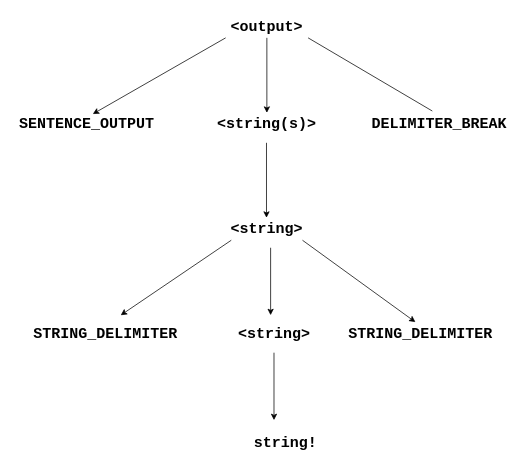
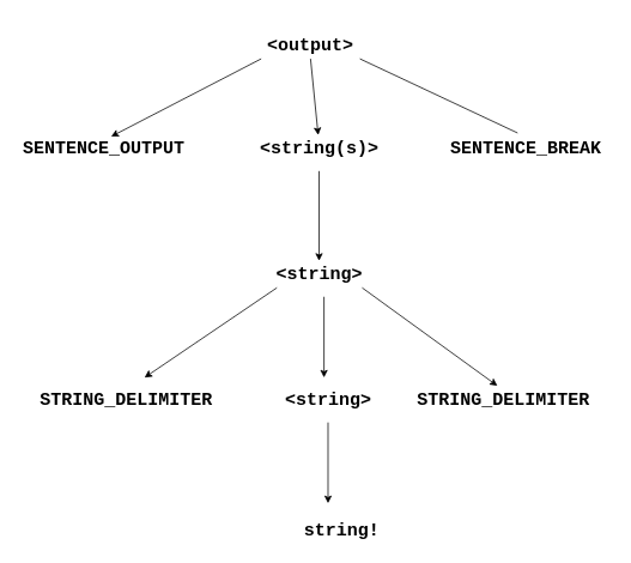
- <mxCell id="2" value="&lt;font style=&quot;font-size: 20px;&quot; face=&quot;Courier New&quot;&gt;&lt;b&gt;&amp;lt;output&amp;gt;&lt;/b&gt;&lt;/font&gt;" style="text;html=1;strokeColor=none;fillColor=none;align=center;verticalAlign=middle;whiteSpace=wrap;rounded=0;" vertex="1" parent="1"><mxGeometry x="300" y="20" width="110" height="30" as="geometry" /></mxCell>
+ <mxCell id="2" value="&lt;font style=&quot;font-size: 20px;&quot; face=&quot;Courier New&quot;&gt;&lt;b&gt;&amp;lt;output&amp;gt;&lt;/b&gt;&lt;/font&gt;" style="text;html=1;strokeColor=none;fillColor=none;align=center;verticalAlign=middle;whiteSpace=wrap;rounded=0;" vertex="1" parent="1"><mxGeometry x="290" y="35" width="110" height="30" as="geometry" /></mxCell>
- <mxCell id="5" value="&lt;font style=&quot;font-size: 20px;&quot; face=&quot;Courier New&quot;&gt;&lt;b&gt;DELIMITER_BREAK&lt;/b&gt;&lt;/font&gt;" style="text;html=1;strokeColor=none;fillColor=none;align=center;verticalAlign=middle;whiteSpace=wrap;rounded=0;" vertex="1" parent="1"><mxGeometry x="490" y="150" width="190" height="30" as="geometry" /></mxCell>
+ <mxCell id="5" value="&lt;font style=&quot;font-size: 20px;&quot; face=&quot;Courier New&quot;&gt;&lt;b&gt;SENTENCE_BREAK&lt;/b&gt;&lt;/font&gt;" style="text;html=1;strokeColor=none;fillColor=none;align=center;verticalAlign=middle;whiteSpace=wrap;rounded=0;" vertex="1" parent="1"><mxGeometry x="490" y="150" width="190" height="30" as="geometry" /></mxCell>
